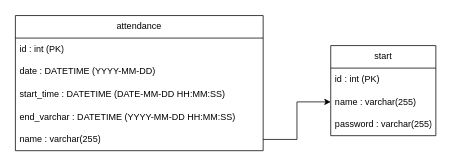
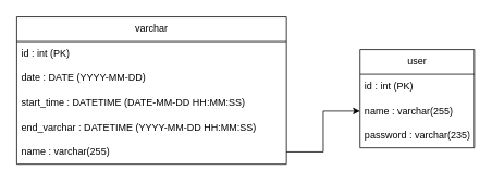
- <mxCell id="6" value="attendance" style="swimlane;fontStyle=0;childLayout=stackLayout;horizontal=1;startSize=30;horizontalStack=0;resizeParent=1;resizeParentMax=0;resizeLast=0;collapsible=1;marginBottom=0;whiteSpace=wrap;html=1;" vertex="1" parent="1"><mxGeometry x="20" y="20" width="330" height="180" as="geometry" /></mxCell>
+ <mxCell id="6" value="varchar" style="swimlane;fontStyle=0;childLayout=stackLayout;horizontal=1;startSize=30;horizontalStack=0;resizeParent=1;resizeParentMax=0;resizeLast=0;collapsible=1;marginBottom=0;whiteSpace=wrap;html=1;" vertex="1" parent="1"><mxGeometry x="20" y="20" width="330" height="180" as="geometry" /></mxCell>
- <mxCell id="2" value="start" style="swimlane;fontStyle=0;childLayout=stackLayout;horizontal=1;startSize=30;horizontalStack=0;resizeParent=1;resizeParentMax=0;resizeLast=0;collapsible=1;marginBottom=0;whiteSpace=wrap;html=1;" vertex="1" parent="1"><mxGeometry x="440" y="60" width="140" height="120" as="geometry" /></mxCell>
+ <mxCell id="2" value="user" style="swimlane;fontStyle=0;childLayout=stackLayout;horizontal=1;startSize=30;horizontalStack=0;resizeParent=1;resizeParentMax=0;resizeLast=0;collapsible=1;marginBottom=0;whiteSpace=wrap;html=1;" vertex="1" parent="1"><mxGeometry x="440" y="60" width="140" height="120" as="geometry" /></mxCell>
- <mxCell id="8" value="date : DATETIME (YYYY-MM-DD)&amp;nbsp;" style="text;strokeColor=none;fillColor=none;align=left;verticalAlign=middle;spacingLeft=4;spacingRight=4;overflow=hidden;points=[[0,0.5],[1,0.5]];portConstraint=eastwest;rotatable=0;whiteSpace=wrap;html=1;" vertex="1" parent="6"><mxGeometry y="60" width="330" height="30" as="geometry" /></mxCell>
+ <mxCell id="8" value="date : DATE (YYYY-MM-DD)&amp;nbsp;" style="text;strokeColor=none;fillColor=none;align=left;verticalAlign=middle;spacingLeft=4;spacingRight=4;overflow=hidden;points=[[0,0.5],[1,0.5]];portConstraint=eastwest;rotatable=0;whiteSpace=wrap;html=1;" vertex="1" parent="6"><mxGeometry y="60" width="330" height="30" as="geometry" /></mxCell>
- <mxCell id="5" value="password : varchar(255)" style="text;strokeColor=none;fillColor=none;align=left;verticalAlign=middle;spacingLeft=4;spacingRight=4;overflow=hidden;points=[[0,0.5],[1,0.5]];portConstraint=eastwest;rotatable=0;whiteSpace=wrap;html=1;" vertex="1" parent="2"><mxGeometry y="90" width="140" height="30" as="geometry" /></mxCell>
+ <mxCell id="5" value="password : varchar(235)" style="text;strokeColor=none;fillColor=none;align=left;verticalAlign=middle;spacingLeft=4;spacingRight=4;overflow=hidden;points=[[0,0.5],[1,0.5]];portConstraint=eastwest;rotatable=0;whiteSpace=wrap;html=1;" vertex="1" parent="2"><mxGeometry y="90" width="140" height="30" as="geometry" /></mxCell>
